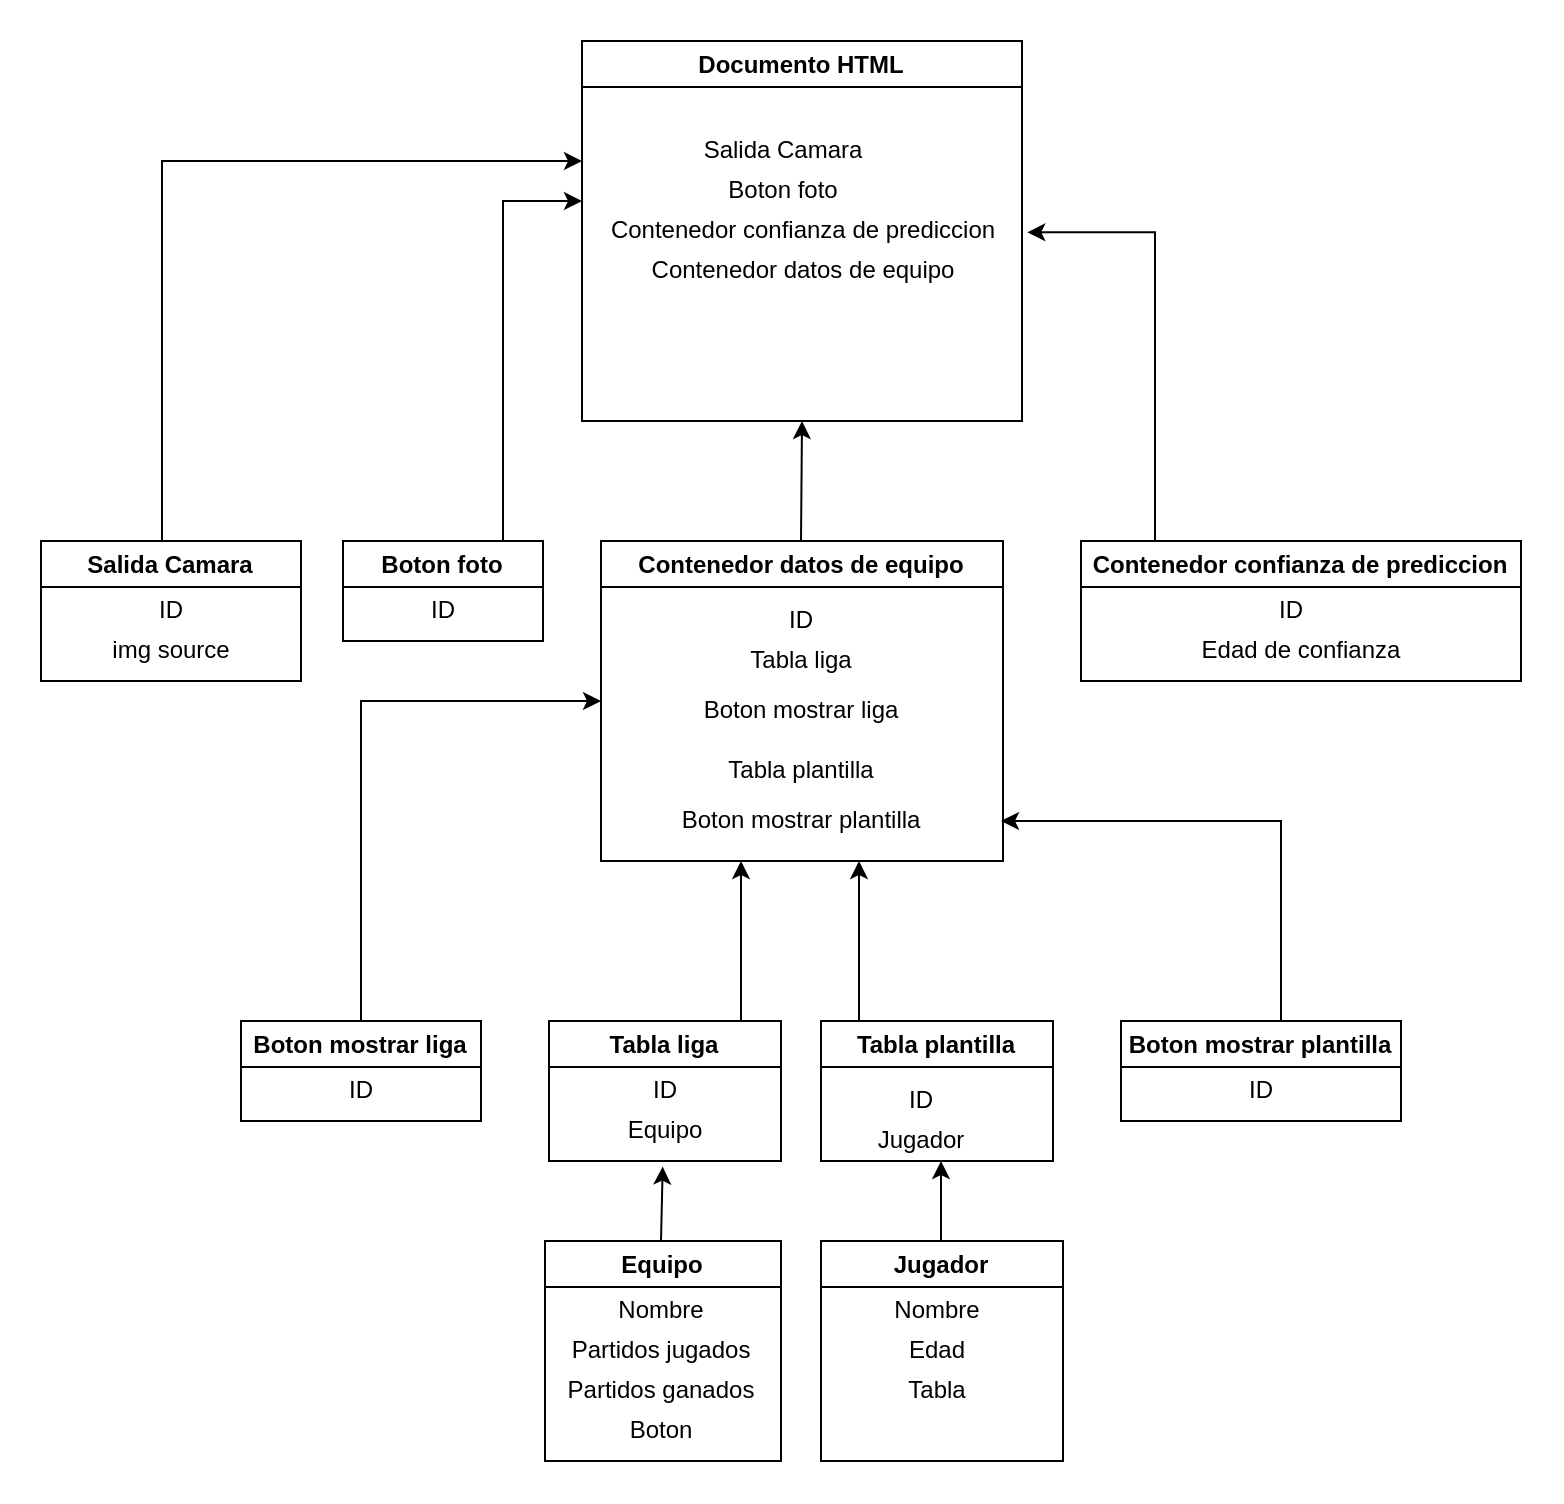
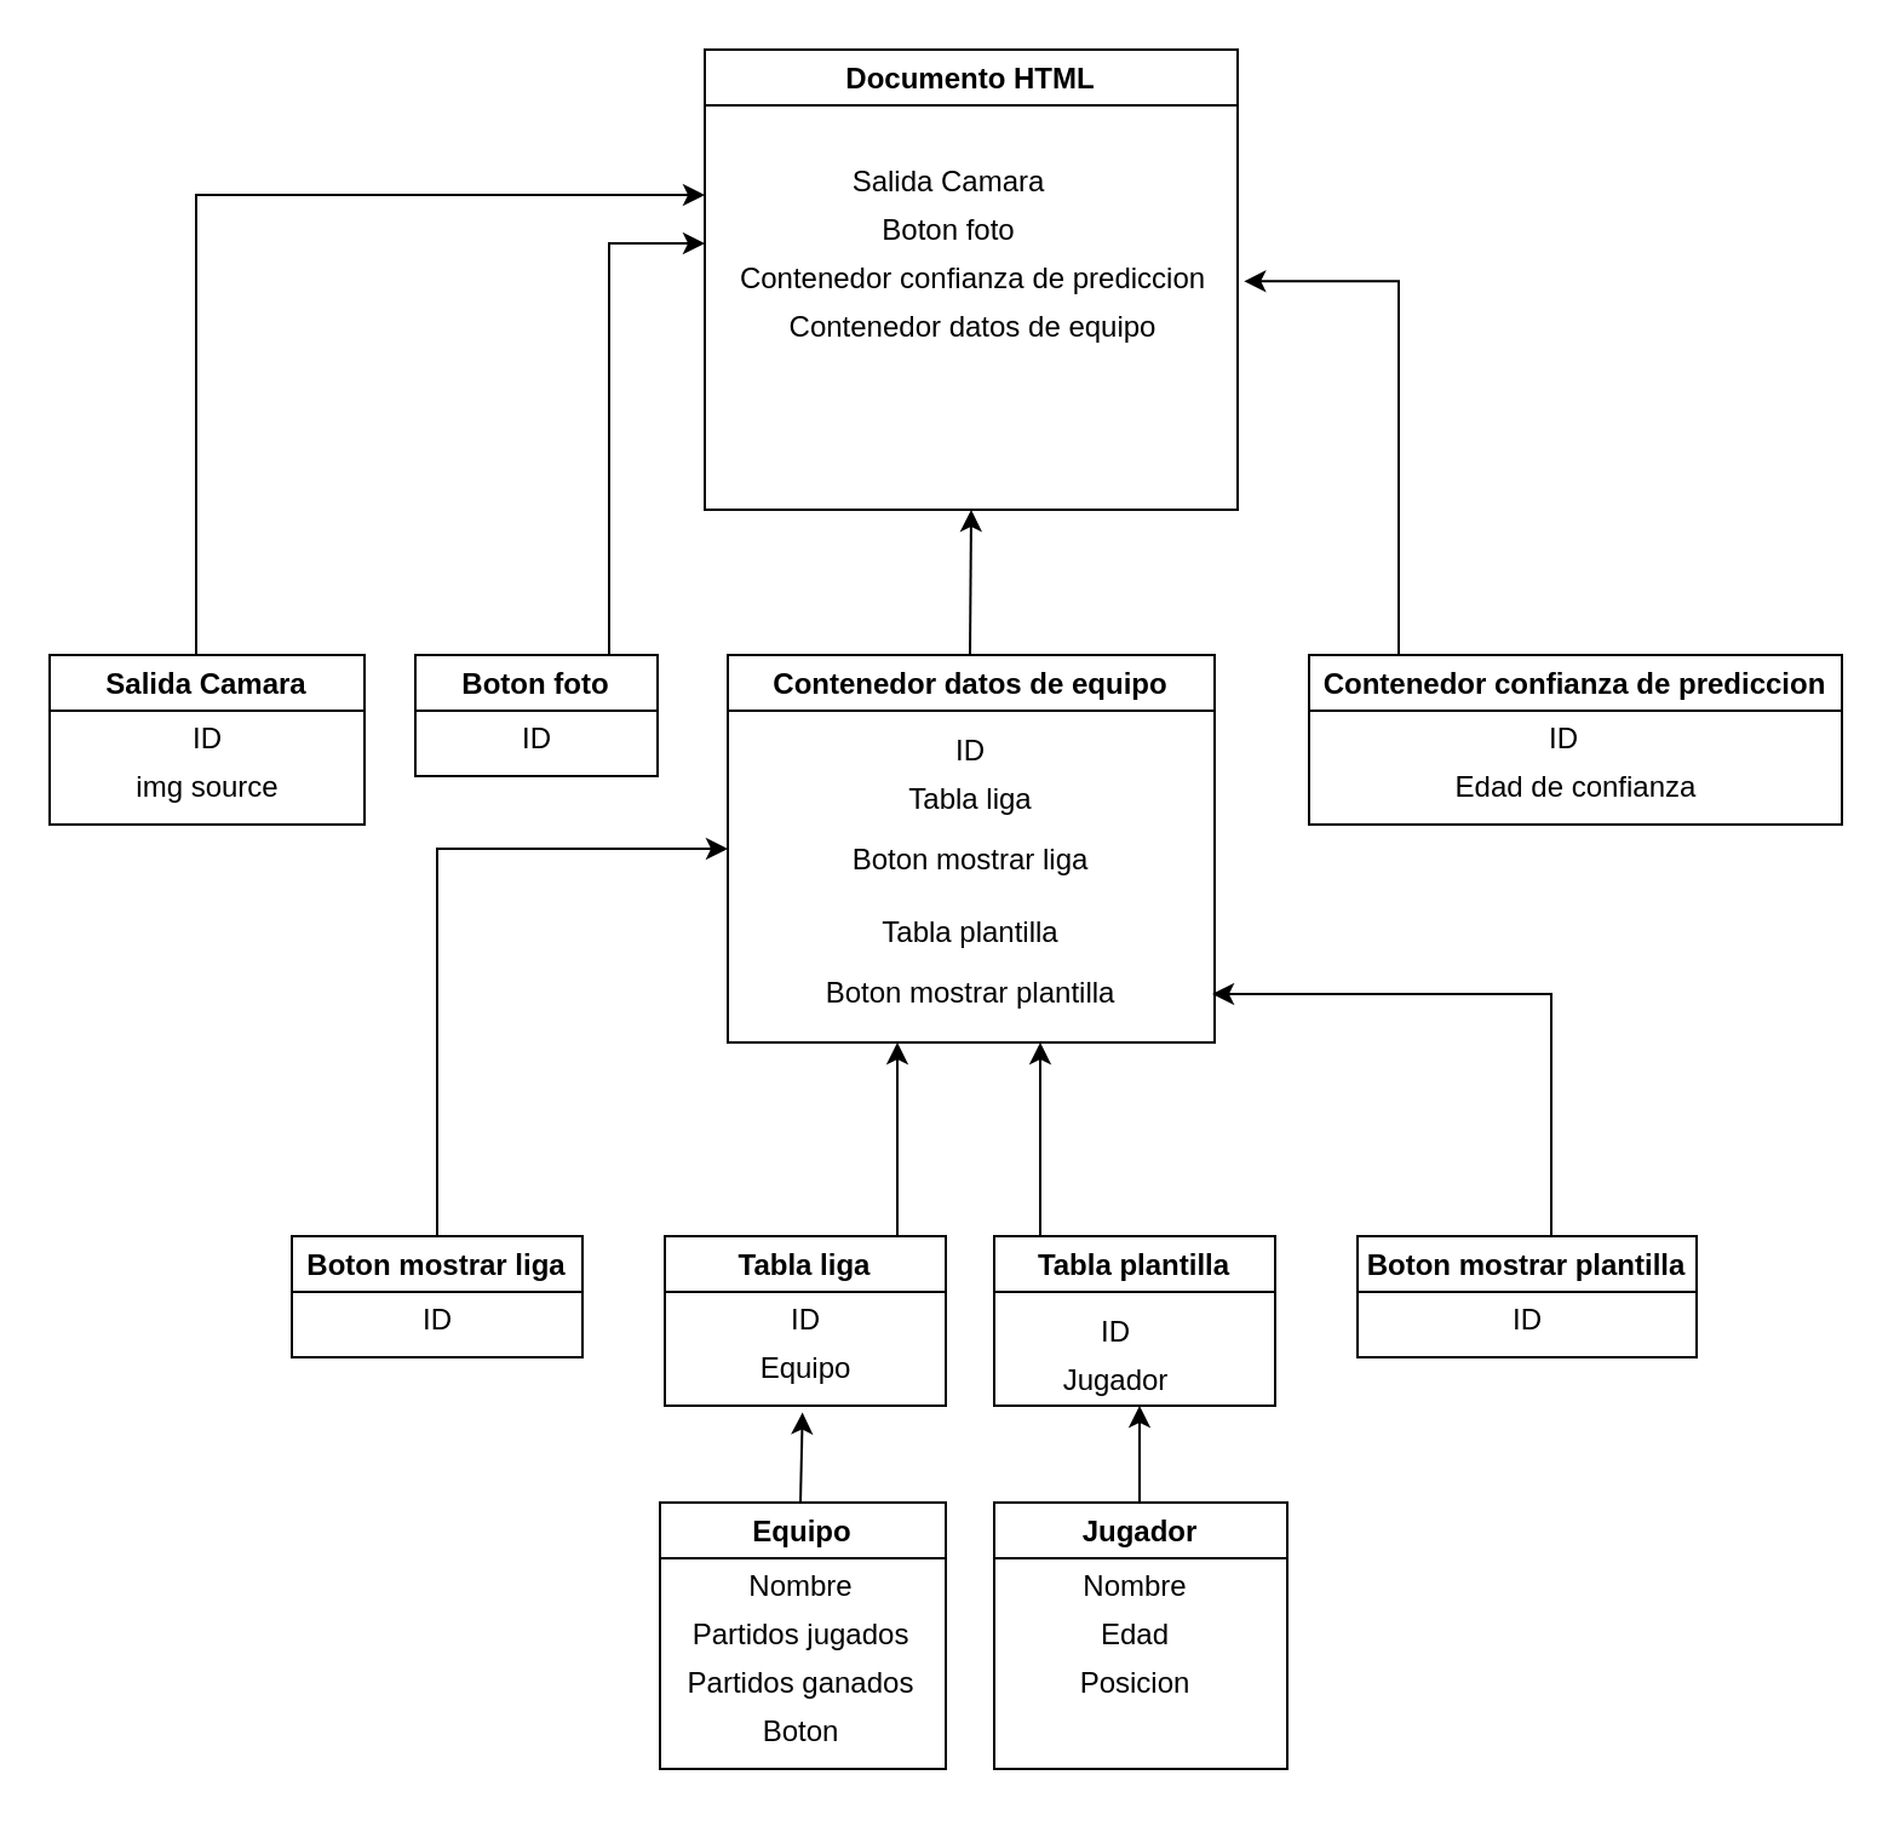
- <mxCell id="37" value="Tabla" style="text;html=1;align=center;verticalAlign=middle;resizable=0;points=[];autosize=1;strokeColor=none;fillColor=none;" vertex="1" parent="36"><mxGeometry x="23" y="60" width="70" height="30" as="geometry" /></mxCell>
+ <mxCell id="37" value="Posicion" style="text;html=1;align=center;verticalAlign=middle;resizable=0;points=[];autosize=1;strokeColor=none;fillColor=none;" vertex="1" parent="36"><mxGeometry x="23" y="60" width="70" height="30" as="geometry" /></mxCell>
